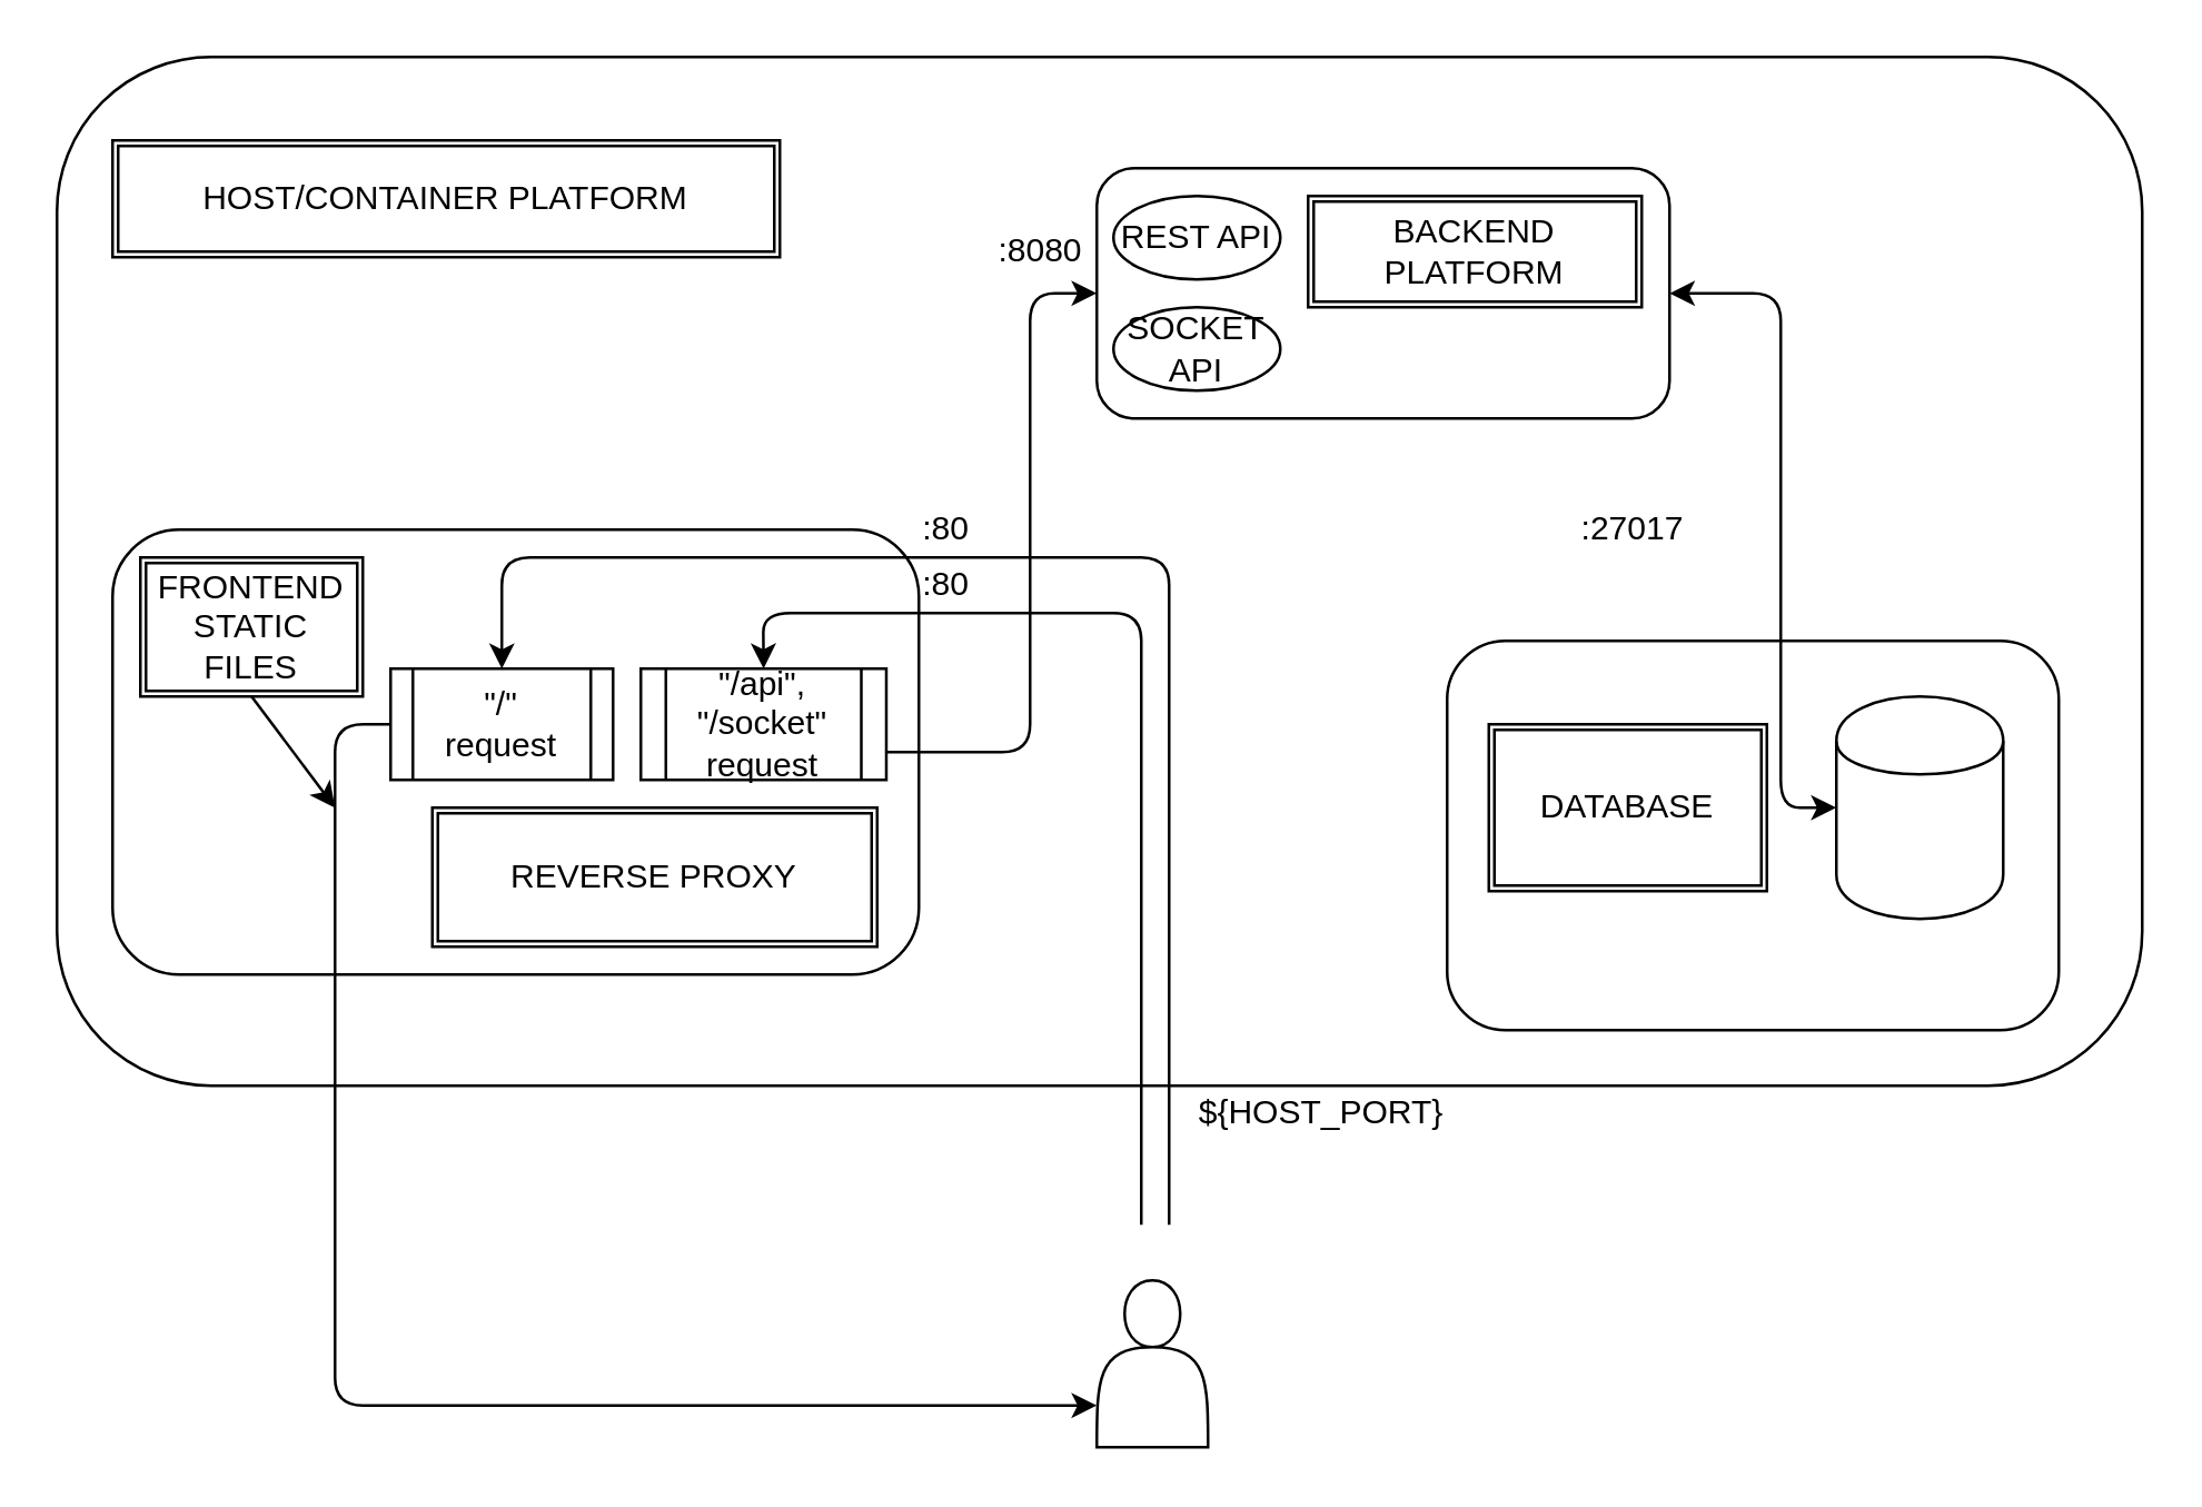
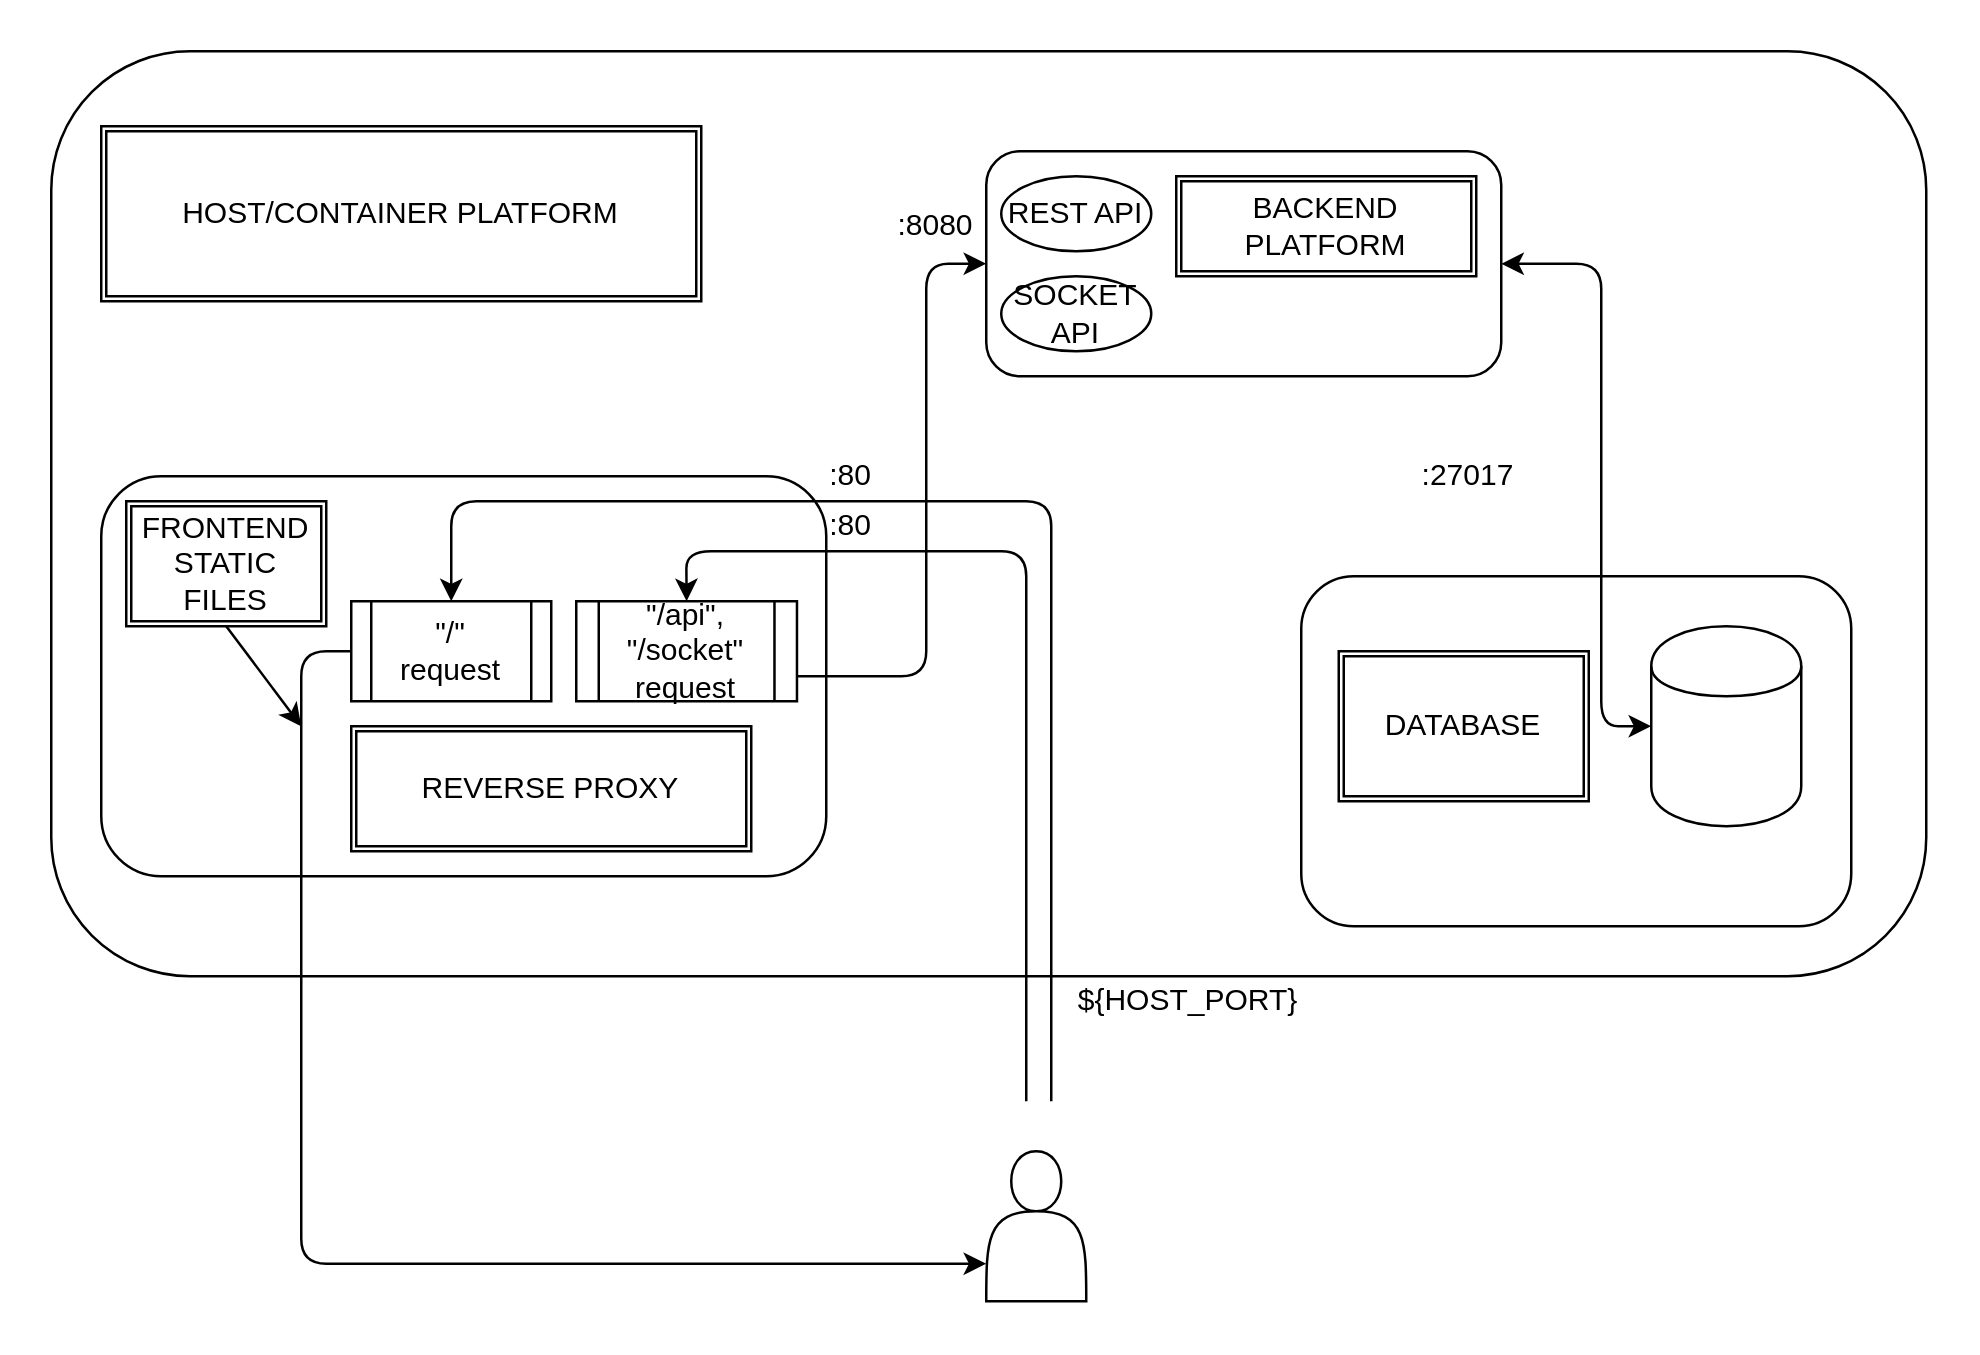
- <mxCell id="21" value="HOST/CONTAINER PLATFORM" style="shape=ext;double=1;rounded=0;whiteSpace=wrap;html=1;" vertex="1" parent="1"><mxGeometry x="40" y="50" width="240" height="42" as="geometry" /></mxCell>
+ <mxCell id="21" value="HOST/CONTAINER PLATFORM" style="shape=ext;double=1;rounded=0;whiteSpace=wrap;html=1;" vertex="1" parent="1"><mxGeometry x="40" y="50" width="240" height="70" as="geometry" /></mxCell>
- <mxCell id="19" value="REVERSE PROXY" style="shape=ext;double=1;rounded=0;whiteSpace=wrap;html=1;" vertex="1" parent="1"><mxGeometry x="155" y="290" width="160" height="50" as="geometry" /></mxCell>
+ <mxCell id="19" value="REVERSE PROXY" style="shape=ext;double=1;rounded=0;whiteSpace=wrap;html=1;" vertex="1" parent="1"><mxGeometry x="140" y="290" width="160" height="50" as="geometry" /></mxCell>
